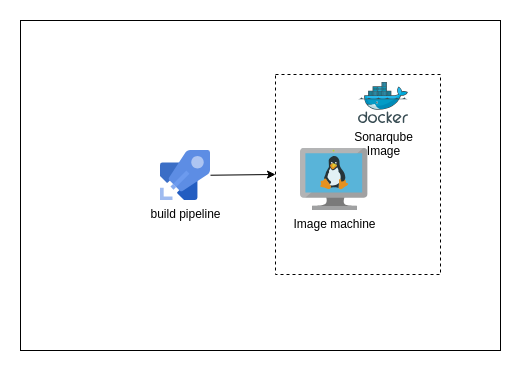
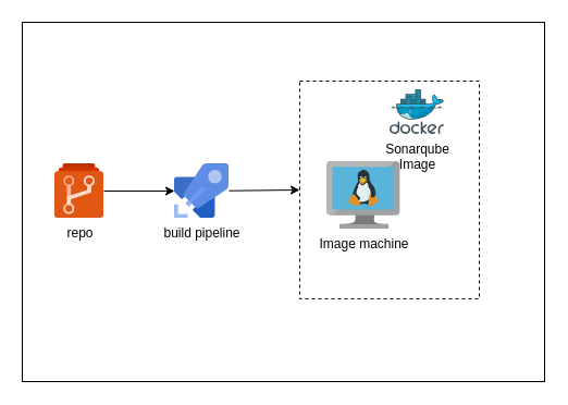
+ <mxCell id="6" value="repo" style="sketch=0;aspect=fixed;html=1;points=[];align=center;image;fontSize=12;image=img/lib/mscae/Azure_Repos.svg;" parent="1" vertex="1"><mxGeometry x="50" y="150" width="45" height="50" as="geometry" /></mxCell>
+ <mxCell id="5" style="edgeStyle=none;html=1;" parent="1" source="6" target="4" edge="1"><mxGeometry relative="1" as="geometry" /></mxCell>
